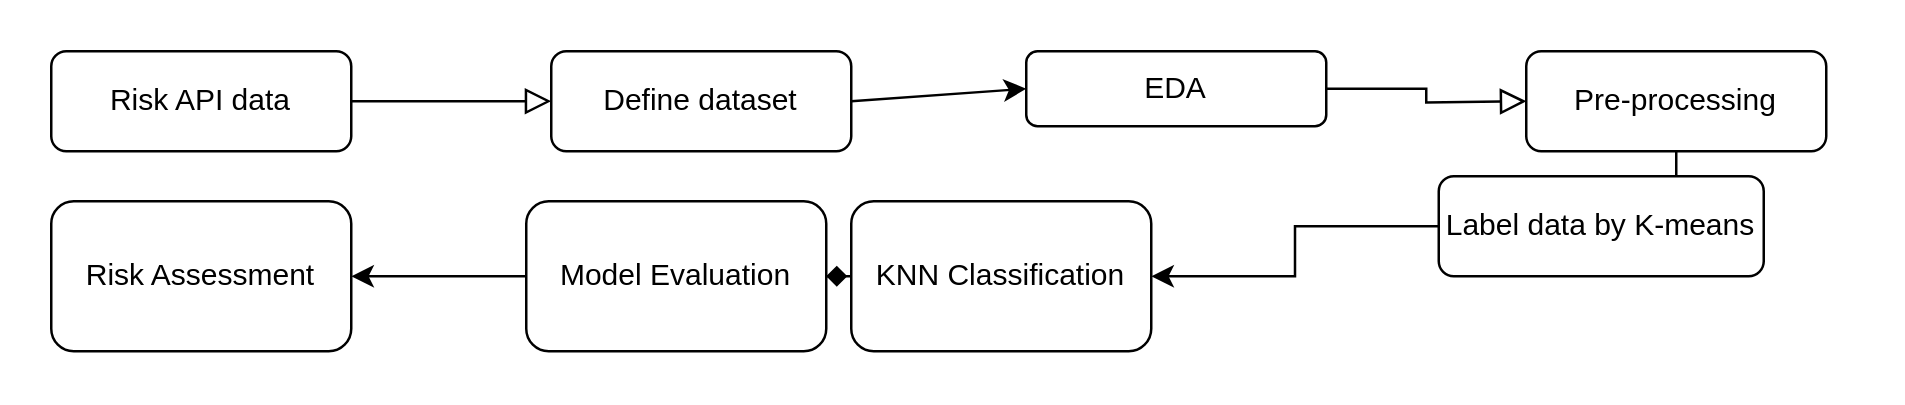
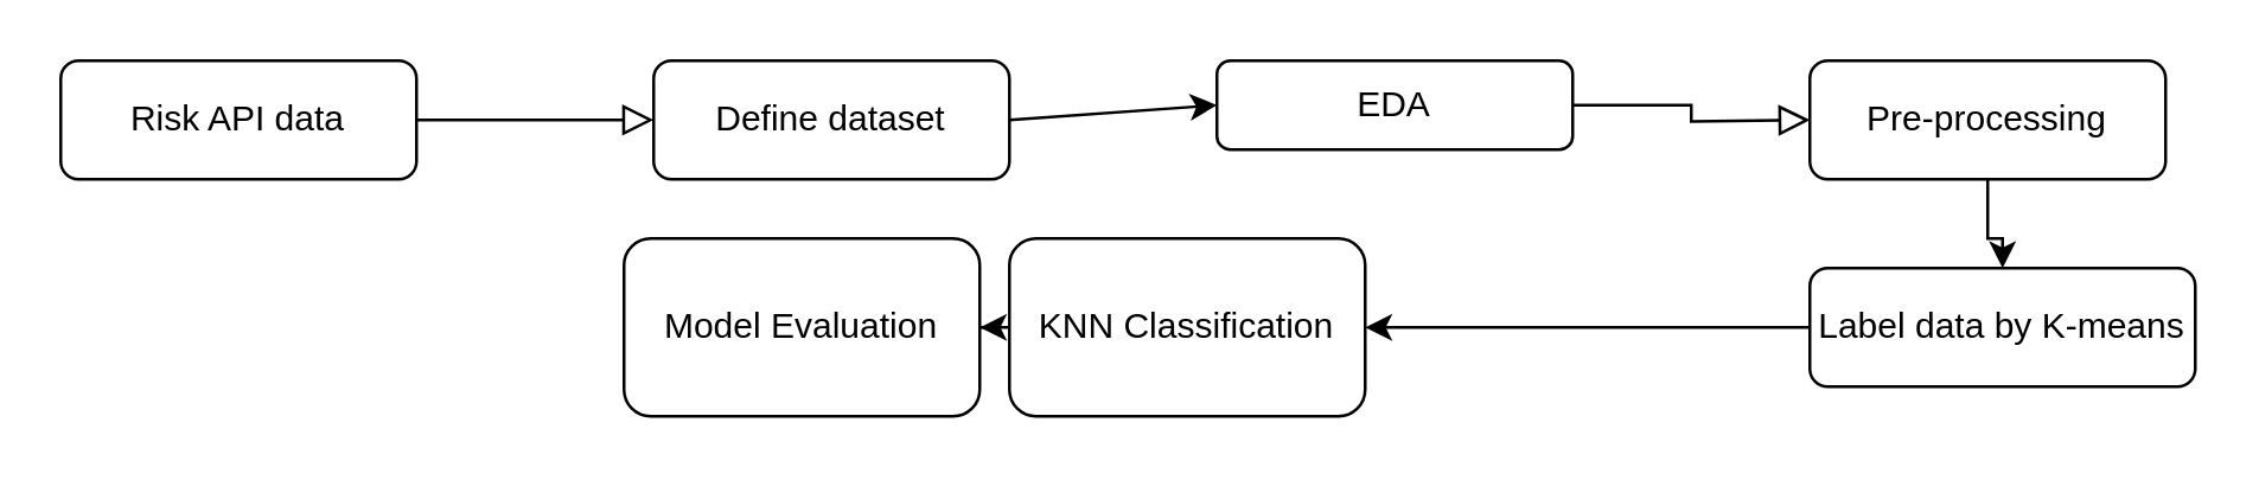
- <mxCell id="11" value="Label data by K-means" style="rounded=1;whiteSpace=wrap;html=1;fontSize=12;glass=0;strokeWidth=1;shadow=0;" vertex="1" parent="1"><mxGeometry x="575" y="70" width="130" height="40" as="geometry" /></mxCell>
+ <mxCell id="11" value="Label data by K-means" style="rounded=1;whiteSpace=wrap;html=1;fontSize=12;glass=0;strokeWidth=1;shadow=0;" vertex="1" parent="1"><mxGeometry x="610" y="90" width="130" height="40" as="geometry" /></mxCell>
- <mxCell id="16" value="Risk Assessment" style="whiteSpace=wrap;html=1;rounded=1;glass=0;strokeWidth=1;shadow=0;" vertex="1" parent="1"><mxGeometry y="80" width="120" height="60" as="geometry" x="20" /></mxCell>
- <mxCell id="14" value="" style="edgeStyle=orthogonalEdgeStyle;rounded=0;orthogonalLoop=1;jettySize=auto;html=1;" edge="1" parent="1" source="15" target="16"><mxGeometry relative="1" as="geometry" /></mxCell>
- <mxCell id="12" value="" style="edgeStyle=orthogonalEdgeStyle;rounded=0;orthogonalLoop=1;jettySize=auto;html=1;endArrow=diamond;" edge="1" parent="1" source="13" target="15"><mxGeometry relative="1" as="geometry" /></mxCell>
+ <mxCell id="12" value="" style="edgeStyle=orthogonalEdgeStyle;rounded=0;orthogonalLoop=1;jettySize=auto;html=1;" edge="1" parent="1" source="13" target="15"><mxGeometry relative="1" as="geometry" /></mxCell>
